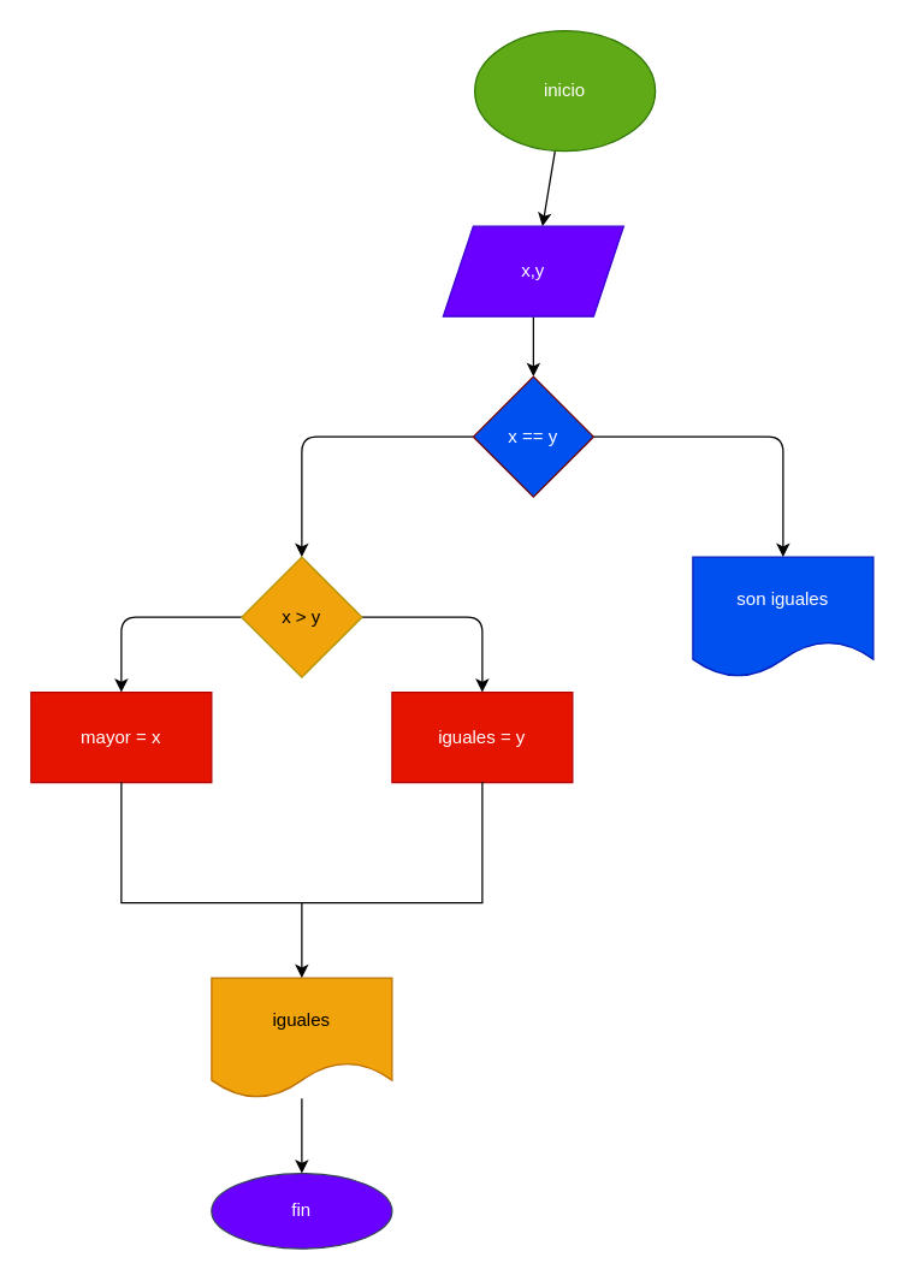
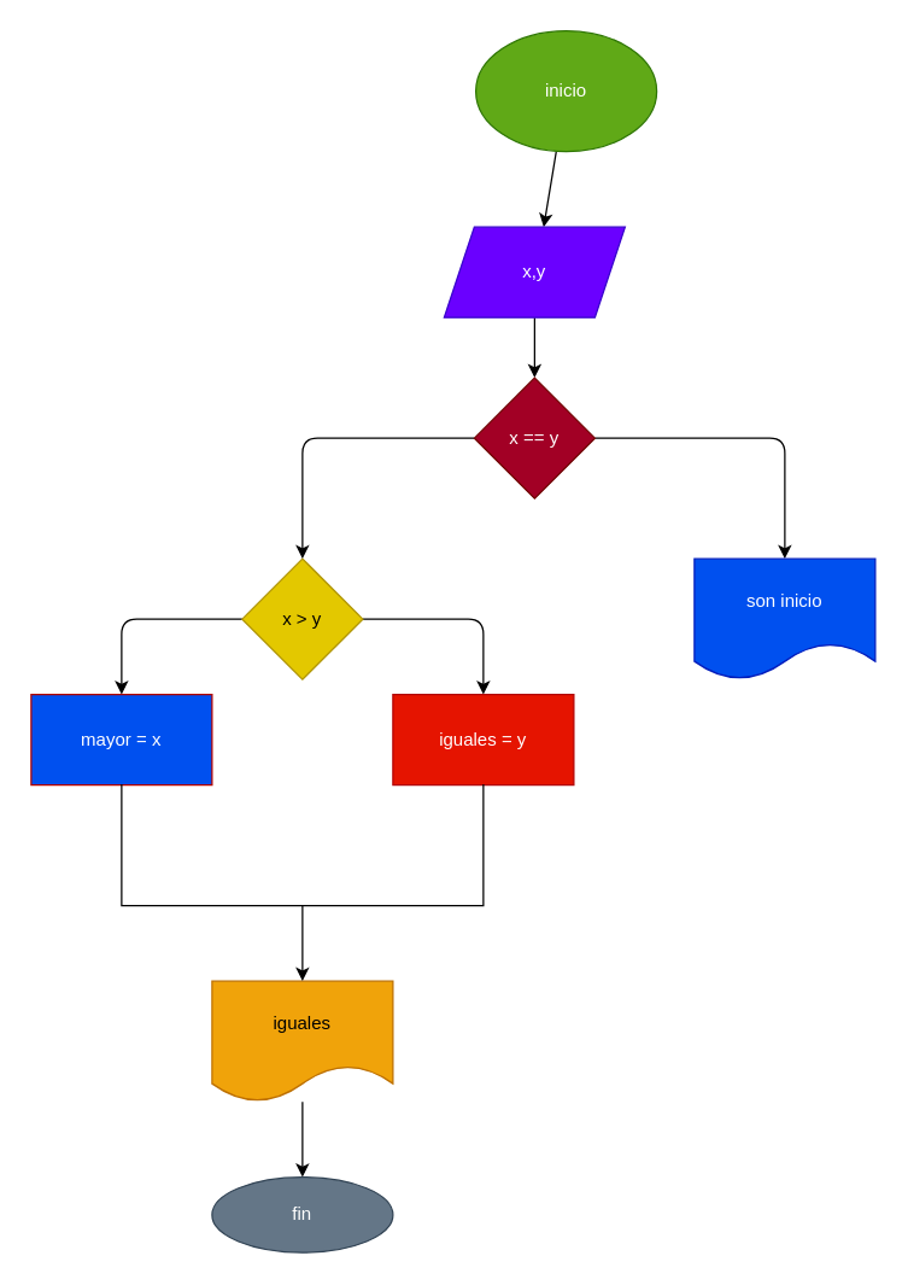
- <mxCell id="16" value="x == y" style="rhombus;whiteSpace=wrap;html=1;fillColor=#0050ef;fontColor=#ffffff;strokeColor=#6F0000;" vertex="1" parent="1"><mxGeometry x="314" y="250" width="80" height="80" as="geometry" /></mxCell>
+ <mxCell id="16" value="x == y" style="rhombus;whiteSpace=wrap;html=1;fillColor=#a20025;fontColor=#ffffff;strokeColor=#6F0000;" vertex="1" parent="1"><mxGeometry x="314" y="250" width="80" height="80" as="geometry" /></mxCell>
- <mxCell id="17" value="son iguales" style="shape=document;whiteSpace=wrap;html=1;boundedLbl=1;fillColor=#0050ef;fontColor=#ffffff;strokeColor=#001DBC;" vertex="1" parent="1"><mxGeometry x="460" y="370" width="120" height="80" as="geometry" /></mxCell>
+ <mxCell id="17" value="son inicio" style="shape=document;whiteSpace=wrap;html=1;boundedLbl=1;fillColor=#0050ef;fontColor=#ffffff;strokeColor=#001DBC;" vertex="1" parent="1"><mxGeometry x="460" y="370" width="120" height="80" as="geometry" /></mxCell>
- <mxCell id="8" value="x &amp;gt; y" style="rhombus;whiteSpace=wrap;html=1;fillColor=#f0a30a;fontColor=#000000;strokeColor=#B09500;" parent="1" vertex="1"><mxGeometry x="160" y="370" width="80" height="80" as="geometry" /></mxCell>
+ <mxCell id="8" value="x &amp;gt; y" style="rhombus;whiteSpace=wrap;html=1;fillColor=#e3c800;fontColor=#000000;strokeColor=#B09500;" parent="1" vertex="1"><mxGeometry x="160" y="370" width="80" height="80" as="geometry" /></mxCell>
- <mxCell id="9" value="mayor = x" style="rounded=0;whiteSpace=wrap;html=1;fillColor=#e51400;fontColor=#ffffff;strokeColor=#B20000;" parent="1" vertex="1"><mxGeometry x="20" y="460" width="120" height="60" as="geometry" /></mxCell>
+ <mxCell id="9" value="mayor = x" style="rounded=0;whiteSpace=wrap;html=1;fillColor=#0050ef;fontColor=#ffffff;strokeColor=#B20000;" parent="1" vertex="1"><mxGeometry x="20" y="460" width="120" height="60" as="geometry" /></mxCell>
- <mxCell id="13" value="fin" style="ellipse;whiteSpace=wrap;html=1;fillColor=#6a00ff;fontColor=#ffffff;strokeColor=#314354;" parent="1" vertex="1"><mxGeometry x="140" y="780" width="120" height="50" as="geometry" /></mxCell>
+ <mxCell id="13" value="fin" style="ellipse;whiteSpace=wrap;html=1;fillColor=#647687;fontColor=#ffffff;strokeColor=#314354;" parent="1" vertex="1"><mxGeometry x="140" y="780" width="120" height="50" as="geometry" /></mxCell>
